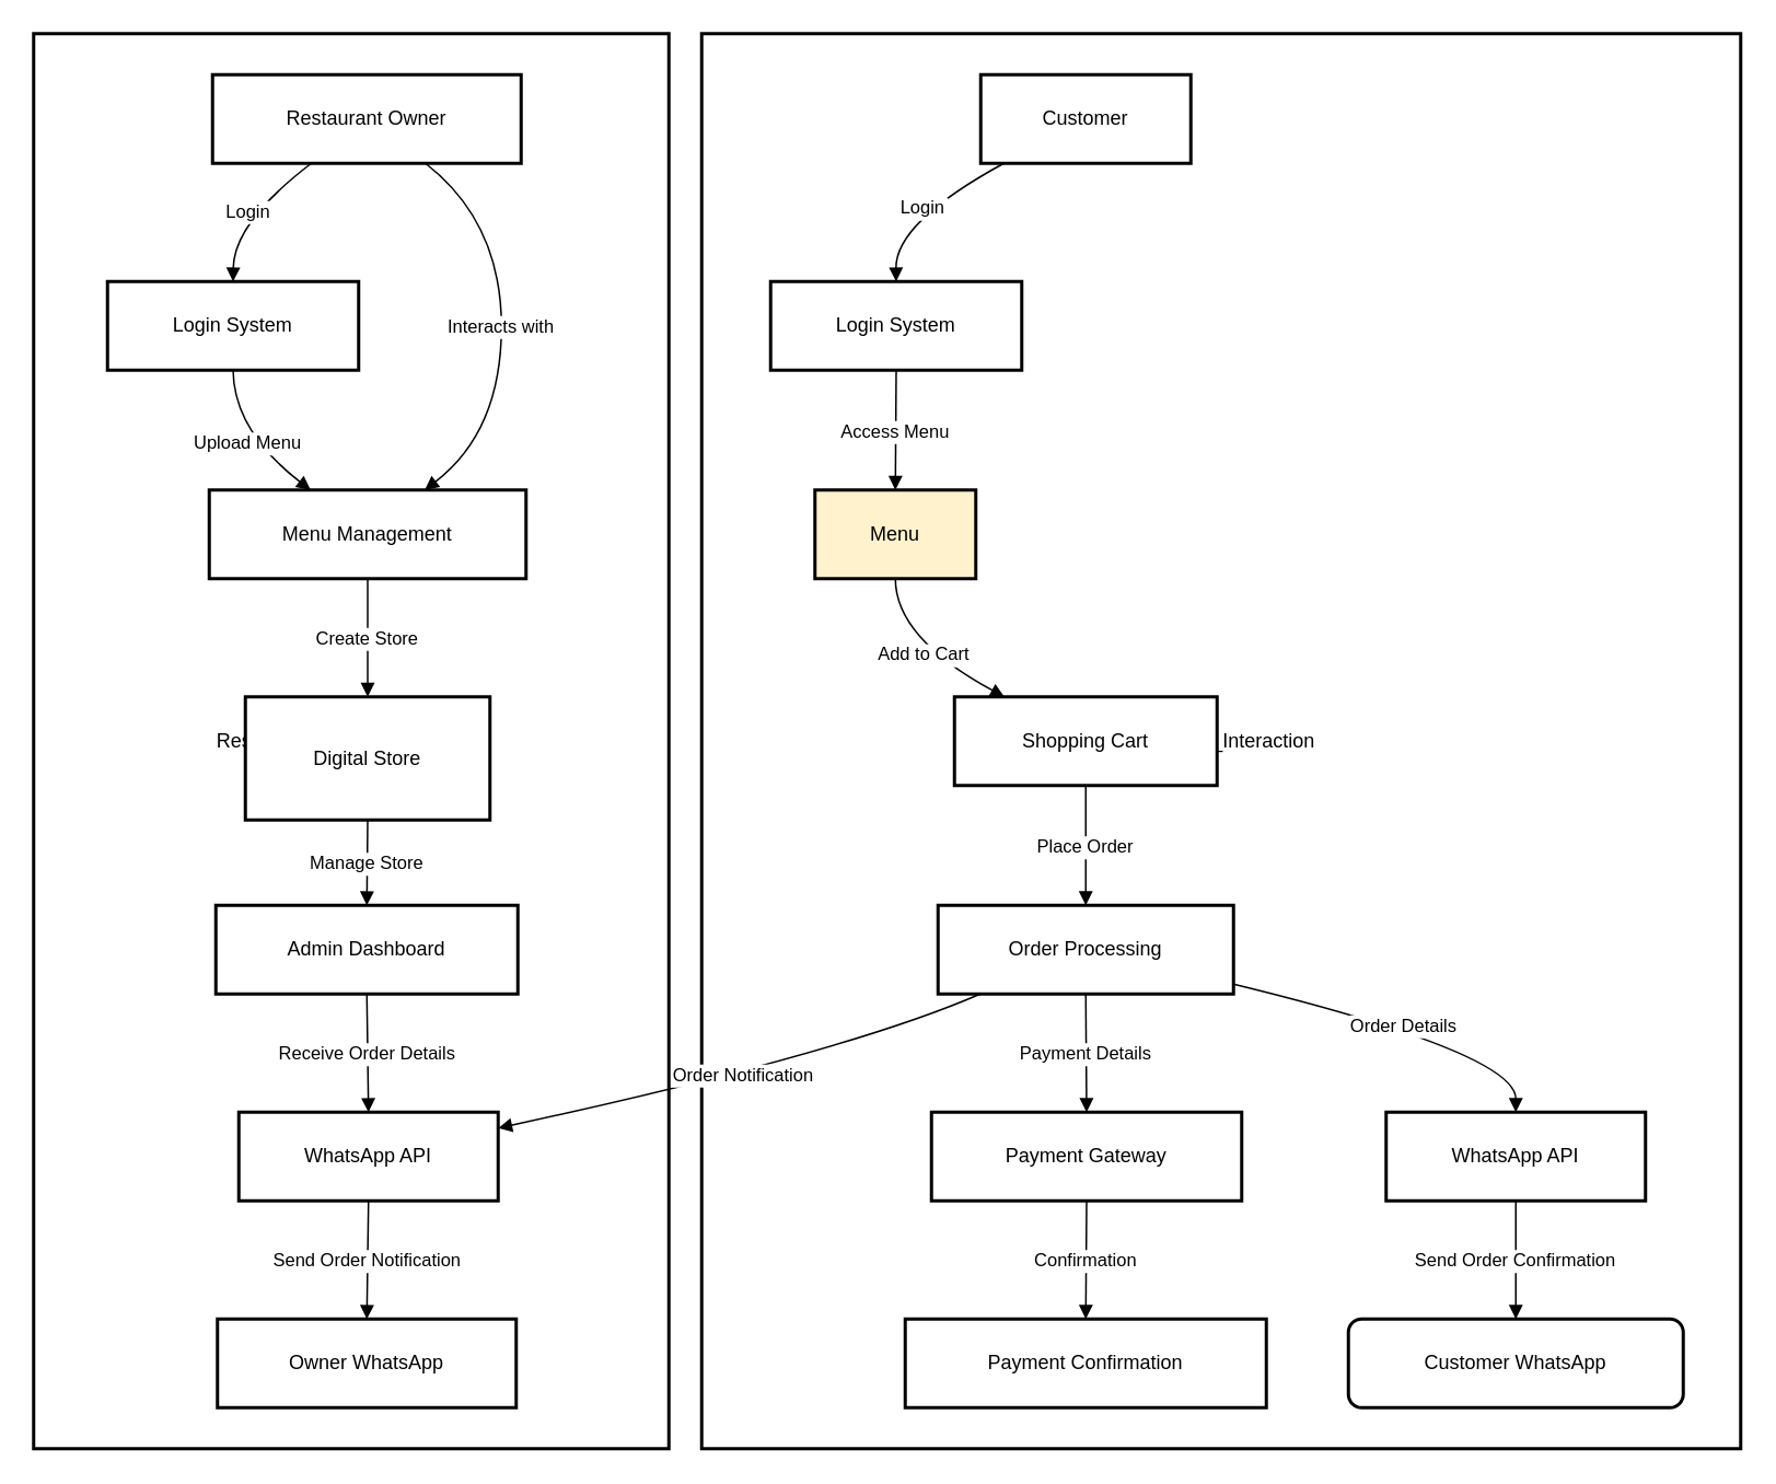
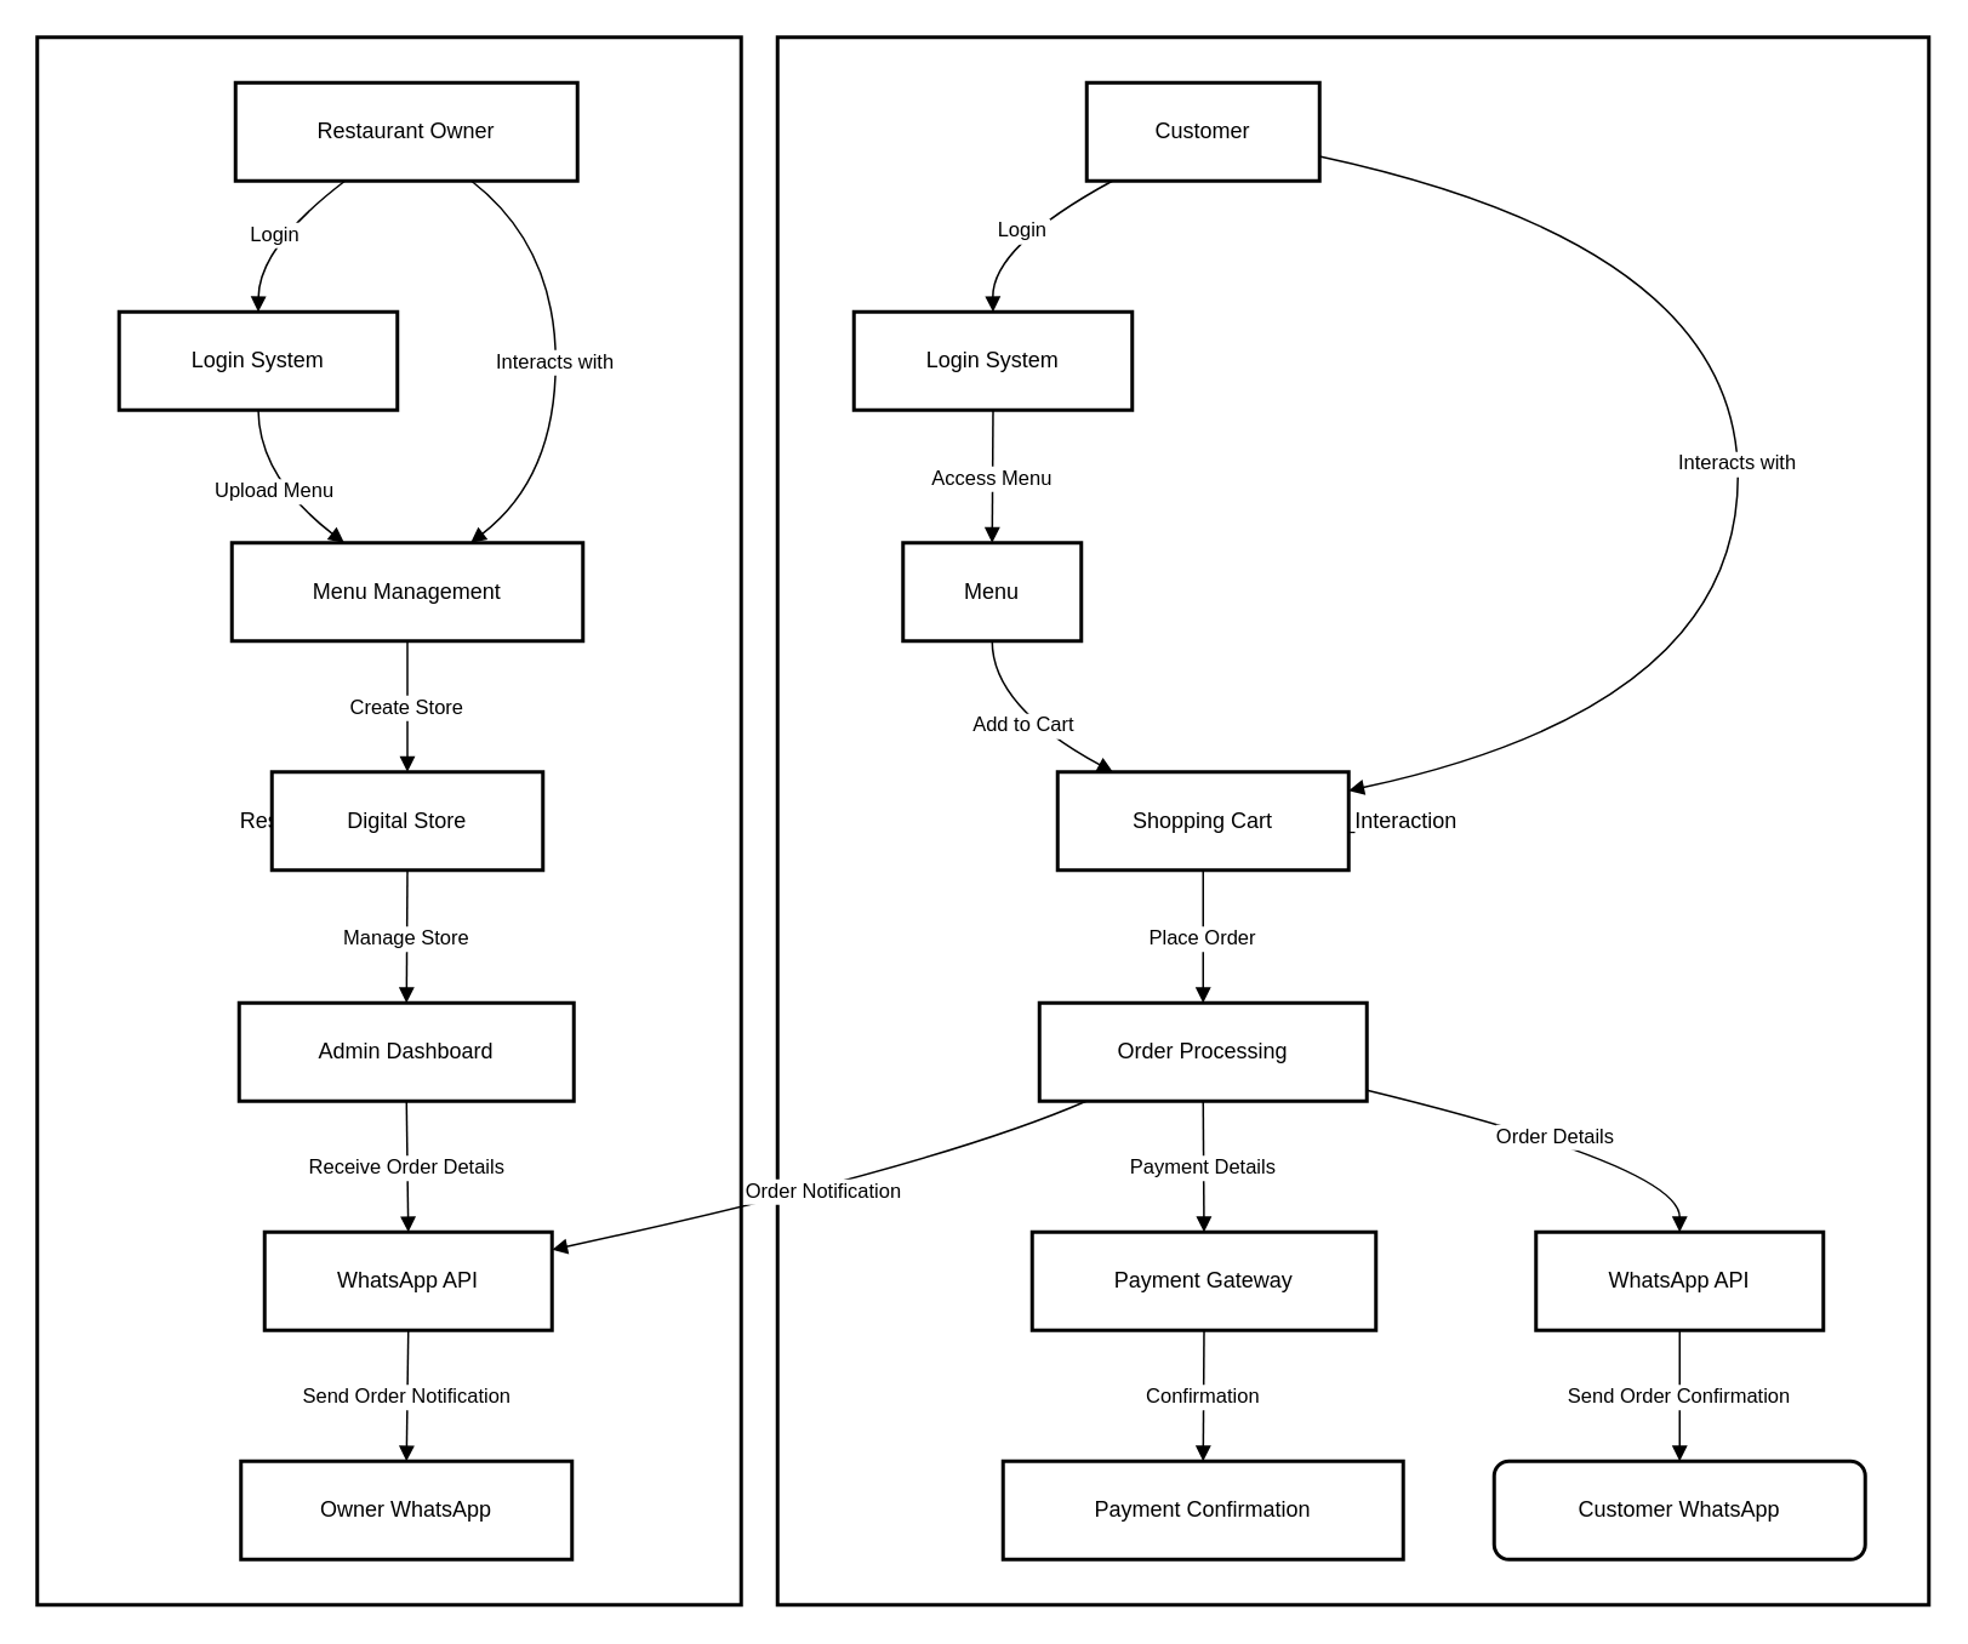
+ <mxCell id="34" value="Interacts with" style="curved=1;startArrow=none;endArrow=block;exitX=1;exitY=0.75;entryX=1;entryY=0.19;" edge="1" parent="1" source="4" target="7"><mxGeometry relative="1" as="geometry"><Array as="points"><mxPoint x="955" y="135" /><mxPoint x="955" y="388" /></Array></mxGeometry></mxCell>
- <mxCell id="6" value="Menu" style="whiteSpace=wrap;strokeWidth=2;fillColor=#fff2cc;" vertex="1" parent="1"><mxGeometry x="496" y="298" width="98" height="54" as="geometry" /></mxCell>
+ <mxCell id="6" value="Menu" style="whiteSpace=wrap;strokeWidth=2;" vertex="1" parent="1"><mxGeometry x="496" y="298" width="98" height="54" as="geometry" /></mxCell>
- <mxCell id="16" value="Digital Store" style="whiteSpace=wrap;strokeWidth=2;" vertex="1" parent="1"><mxGeometry x="149" y="424" width="149" height="75" as="geometry" /></mxCell>
+ <mxCell id="16" value="Digital Store" style="whiteSpace=wrap;strokeWidth=2;" vertex="1" parent="1"><mxGeometry x="149" y="424" width="149" height="54" as="geometry" /></mxCell>
